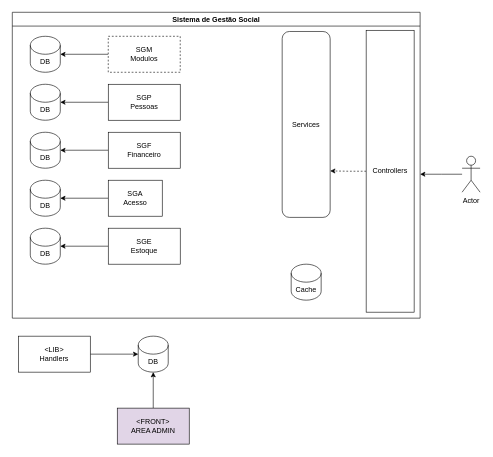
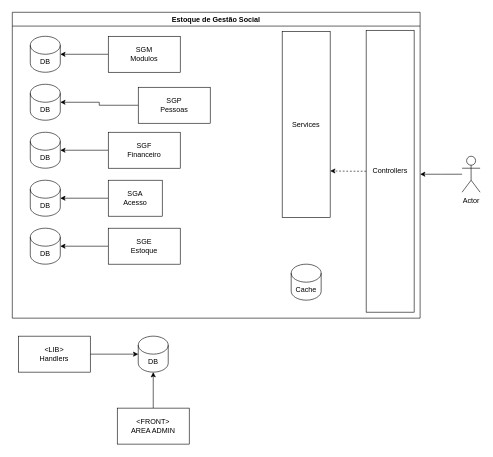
- <mxCell id="2" value="Sistema de Gestão Social" style="swimlane;" parent="1" vertex="1"><mxGeometry x="20" y="20" width="680" height="510" as="geometry"><mxRectangle x="20" y="30" width="180" height="23" as="alternateBounds" /></mxGeometry></mxCell>
+ <mxCell id="2" value="Estoque de Gestão Social" style="swimlane;" parent="1" vertex="1"><mxGeometry x="20" y="20" width="680" height="510" as="geometry"><mxRectangle x="20" y="30" width="180" height="23" as="alternateBounds" /></mxGeometry></mxCell>
- <mxCell id="5" value="SGM&lt;br&gt;Modulos" style="rounded=0;whiteSpace=wrap;html=1;dashed=1;" parent="2" vertex="1"><mxGeometry x="160" y="40" width="120" height="60" as="geometry" /></mxCell>
+ <mxCell id="5" value="SGM&lt;br&gt;Modulos" style="rounded=0;whiteSpace=wrap;html=1;" parent="2" vertex="1"><mxGeometry x="160" y="40" width="120" height="60" as="geometry" /></mxCell>
- <mxCell id="8" value="SGP&lt;br&gt;Pessoas" style="rounded=0;whiteSpace=wrap;html=1;" parent="2" vertex="1"><mxGeometry x="160" y="120" width="120" height="60" as="geometry" /></mxCell>
+ <mxCell id="8" value="SGP&lt;br&gt;Pessoas" style="rounded=0;whiteSpace=wrap;html=1;" parent="2" vertex="1"><mxGeometry x="210" y="125" width="120" height="60" as="geometry" /></mxCell>
- <mxCell id="17" value="Services" style="whiteSpace=wrap;html=1;rounded=1;" parent="2" vertex="1"><mxGeometry x="450" y="32" width="80" height="310" as="geometry" /></mxCell>
+ <mxCell id="17" value="Services" style="rounded=0;whiteSpace=wrap;html=1;" parent="2" vertex="1"><mxGeometry x="450" y="32" width="80" height="310" as="geometry" /></mxCell>
- <mxCell id="28" value="&amp;lt;FRONT&amp;gt;&lt;br&gt;AREA ADMIN" style="rounded=0;whiteSpace=wrap;html=1;fillColor=#e1d5e7;" parent="1" vertex="1"><mxGeometry x="195" y="680" width="120" height="60" as="geometry" /></mxCell>
+ <mxCell id="28" value="&amp;lt;FRONT&amp;gt;&lt;br&gt;AREA ADMIN" style="rounded=0;whiteSpace=wrap;html=1;" parent="1" vertex="1"><mxGeometry x="195" y="680" width="120" height="60" as="geometry" /></mxCell>
